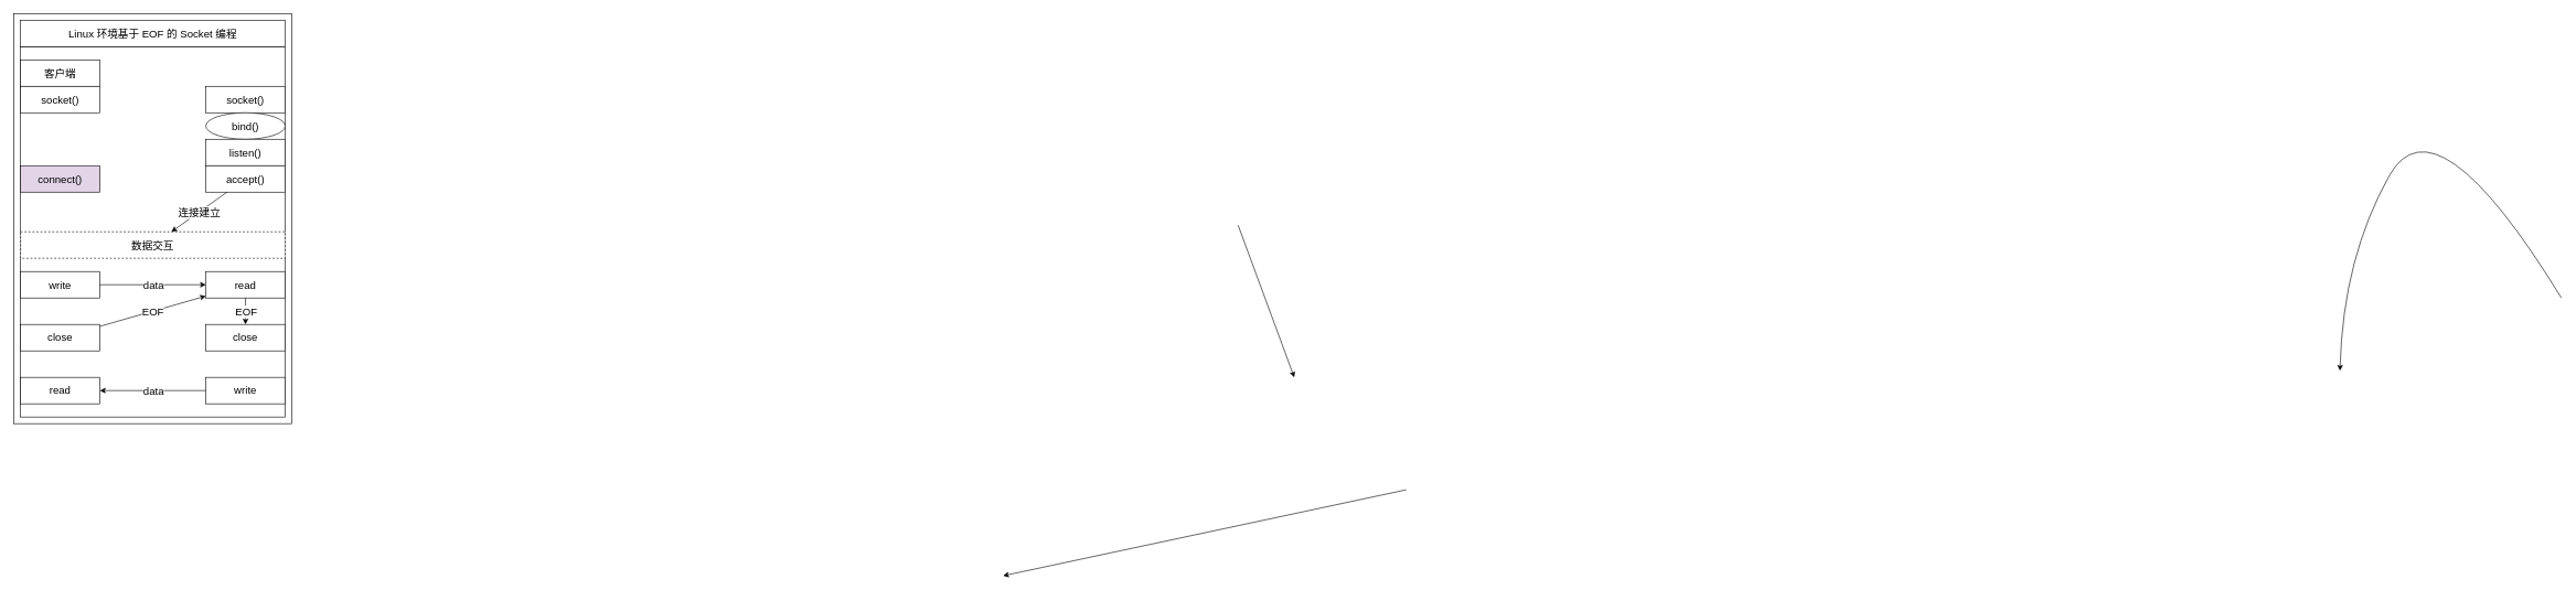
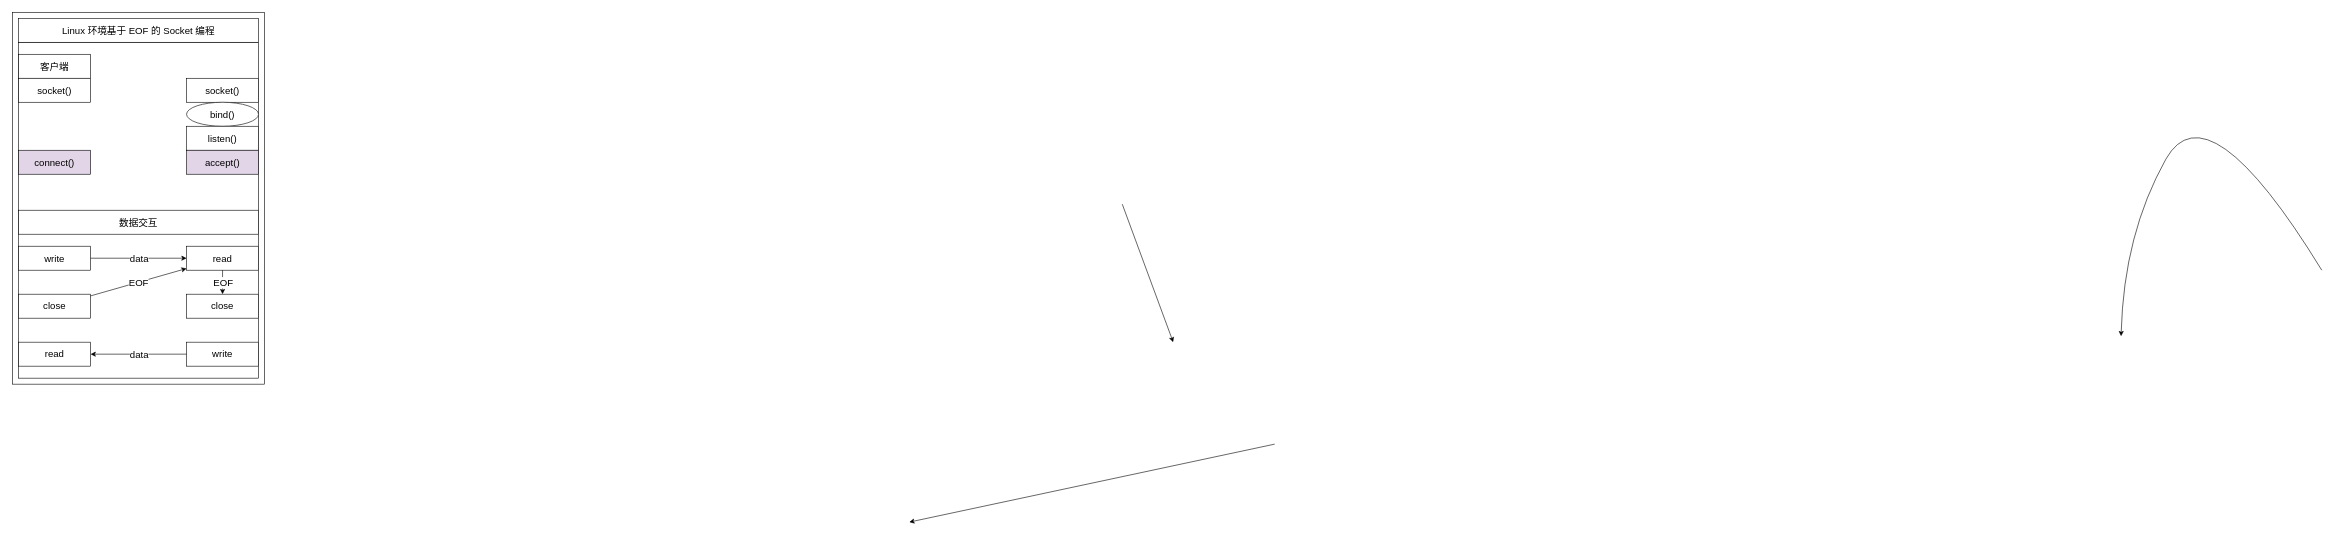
- <mxCell id="13" value="accept()" style="rounded=0;whiteSpace=wrap;html=1;fontSize=16;strokeColor=default;" parent="6" vertex="1"><mxGeometry x="290" y="230" width="120" height="40" as="geometry" /></mxCell>
+ <mxCell id="13" value="accept()" style="rounded=0;whiteSpace=wrap;html=1;fontSize=16;strokeColor=default;fillColor=#e1d5e7;" parent="6" vertex="1"><mxGeometry x="290" y="230" width="120" height="40" as="geometry" /></mxCell>
- <mxCell id="32" value="" style="endArrow=classic;html=1;rounded=0;fontSize=16;" parent="6" source="13" target="31" edge="1"><mxGeometry width="50" height="50" relative="1" as="geometry"><mxPoint x="360" y="360" as="sourcePoint" /><mxPoint x="730" y="290" as="targetPoint" /></mxGeometry></mxCell>
- <mxCell id="33" value="连接建立" style="edgeLabel;html=1;align=center;verticalAlign=middle;resizable=0;points=[];fontSize=16;" parent="32" vertex="1" connectable="0"><mxGeometry relative="1" as="geometry"><mxPoint as="offset" /></mxGeometry></mxCell>
- <mxCell id="31" value="数据交互" style="rounded=0;whiteSpace=wrap;html=1;fontSize=16;strokeColor=default;dashed=1;" parent="6" vertex="1"><mxGeometry x="10" y="330" width="400" height="40" as="geometry" /></mxCell>
+ <mxCell id="31" value="数据交互" style="rounded=0;whiteSpace=wrap;html=1;fontSize=16;strokeColor=default;" parent="6" vertex="1"><mxGeometry x="10" y="330" width="400" height="40" as="geometry" /></mxCell>
